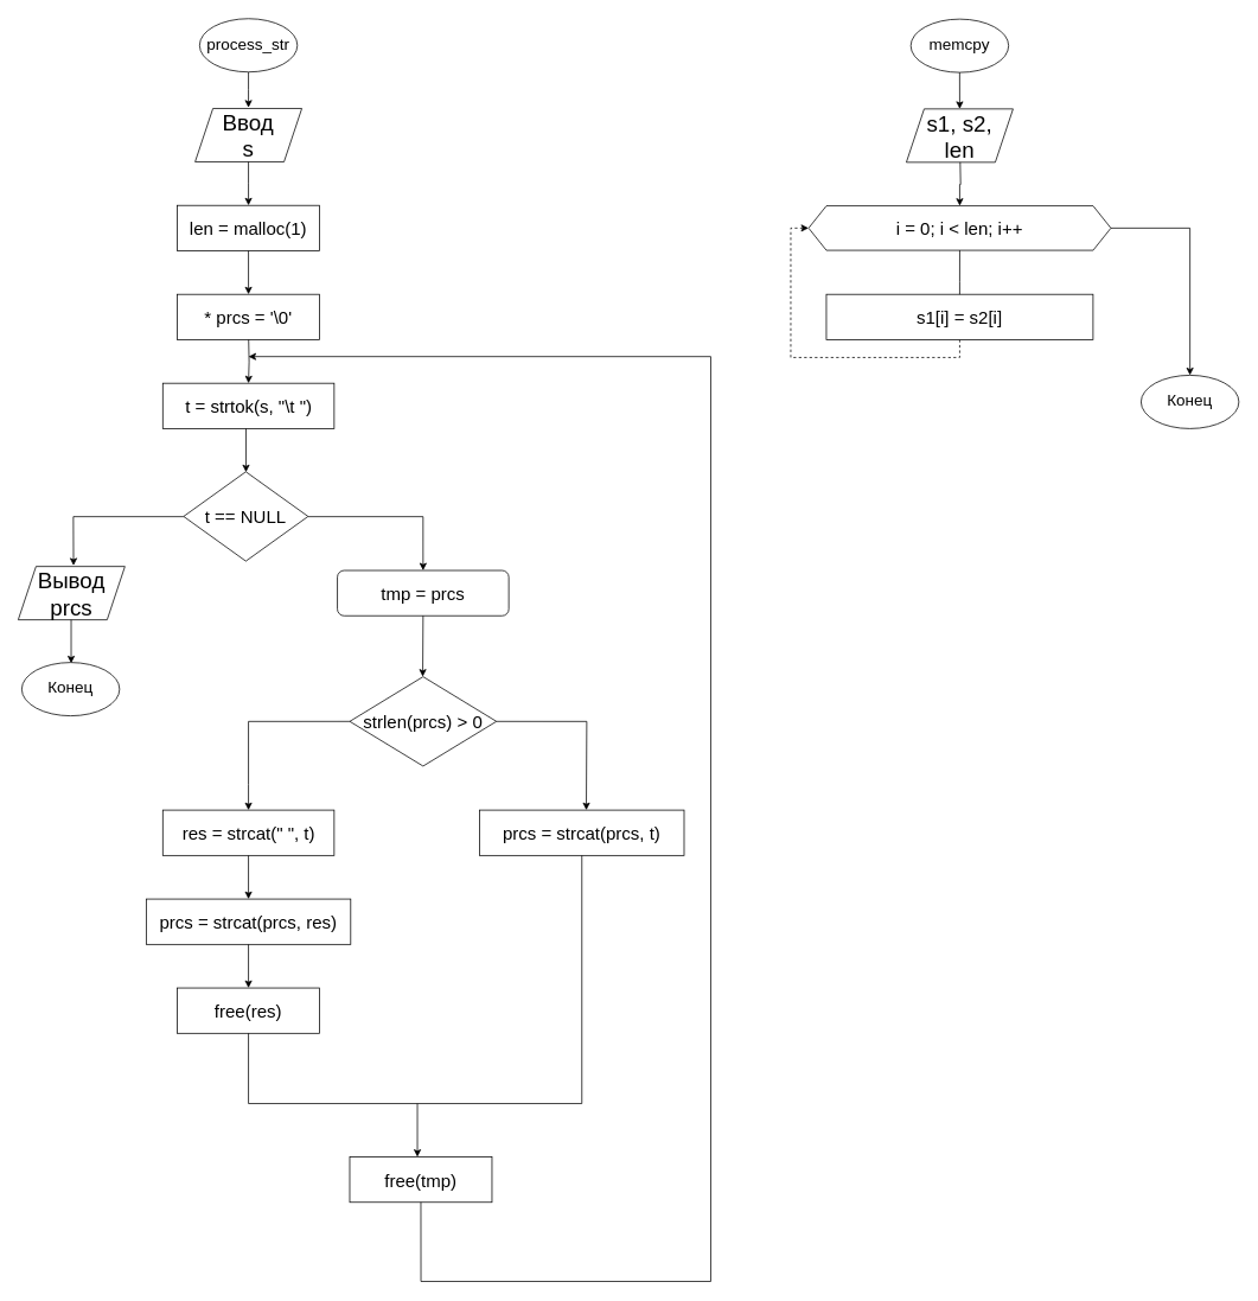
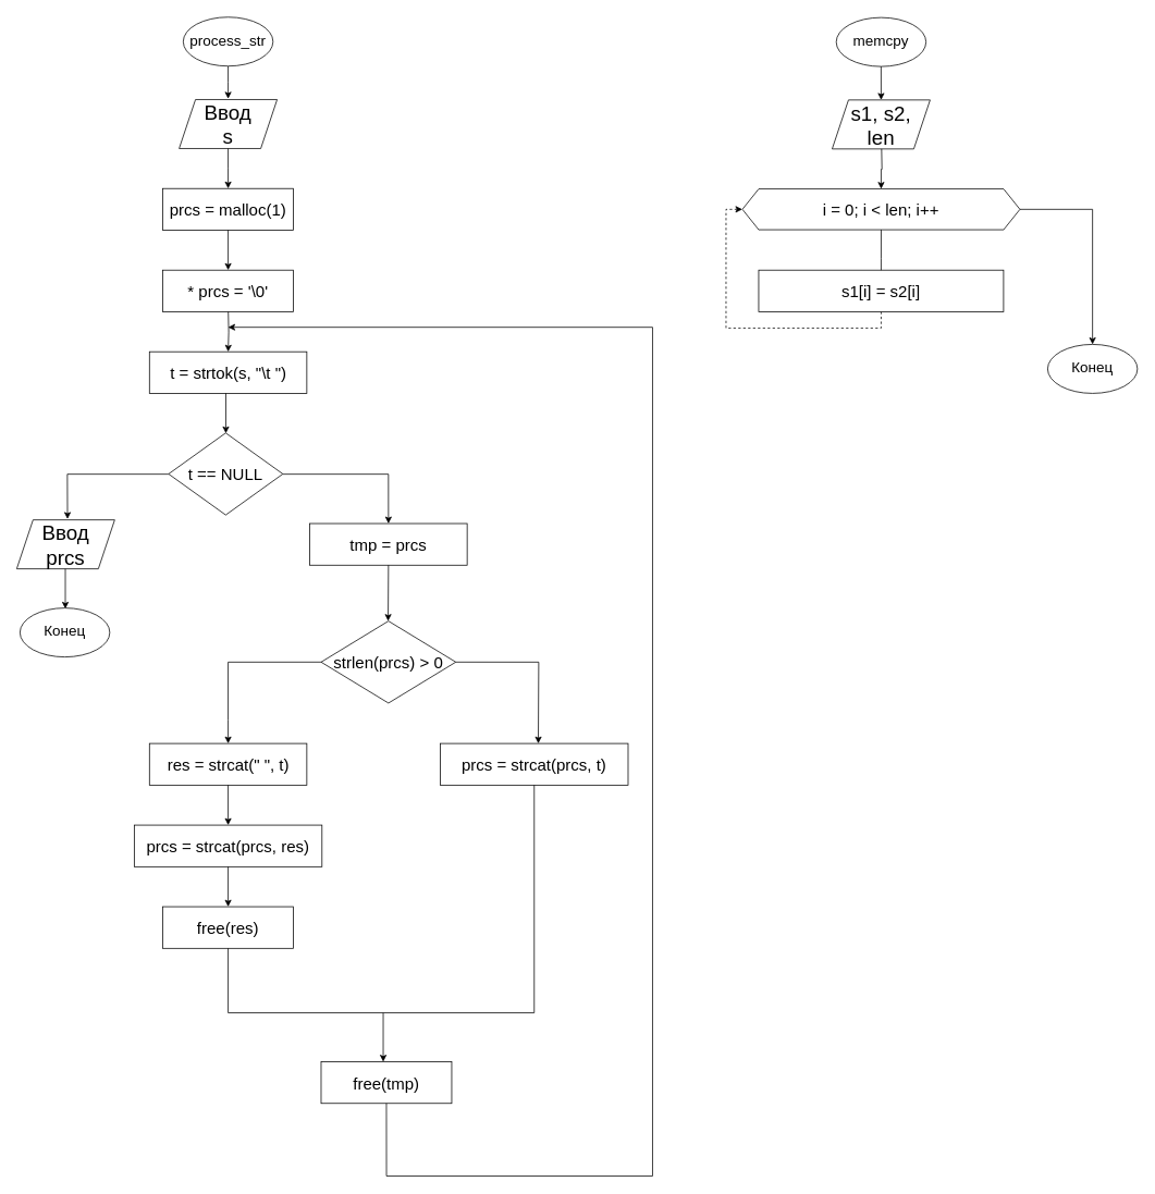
- <mxCell id="6" value="len = malloc(1)" style="rounded=0;whiteSpace=wrap;html=1;fontSize=20;" parent="1" vertex="1"><mxGeometry x="199" y="230" width="160" height="51" as="geometry" /></mxCell>
+ <mxCell id="6" value="prcs = malloc(1)" style="rounded=0;whiteSpace=wrap;html=1;fontSize=20;" parent="1" vertex="1"><mxGeometry x="199" y="230" width="160" height="51" as="geometry" /></mxCell>
- <mxCell id="15" value="&lt;span style=&quot;font-size: 25px;&quot;&gt;Вывод&lt;br&gt;prcs&lt;br&gt;&lt;/span&gt;" style="shape=parallelogram;perimeter=parallelogramPerimeter;whiteSpace=wrap;html=1;fixedSize=1;" parent="1" vertex="1"><mxGeometry x="20" y="636" width="120" height="60" as="geometry" /></mxCell>
+ <mxCell id="15" value="&lt;span style=&quot;font-size: 25px;&quot;&gt;Ввод&lt;br&gt;prcs&lt;br&gt;&lt;/span&gt;" style="shape=parallelogram;perimeter=parallelogramPerimeter;whiteSpace=wrap;html=1;fixedSize=1;" parent="1" vertex="1"><mxGeometry x="20" y="636" width="120" height="60" as="geometry" /></mxCell>
- <mxCell id="18" value="tmp = prcs" style="whiteSpace=wrap;html=1;fontSize=20;rounded=1;" parent="1" vertex="1"><mxGeometry x="379" y="640.5" width="192.82" height="51" as="geometry" /></mxCell>
+ <mxCell id="18" value="tmp = prcs" style="rounded=0;whiteSpace=wrap;html=1;fontSize=20;" parent="1" vertex="1"><mxGeometry x="379" y="640.5" width="192.82" height="51" as="geometry" /></mxCell>
